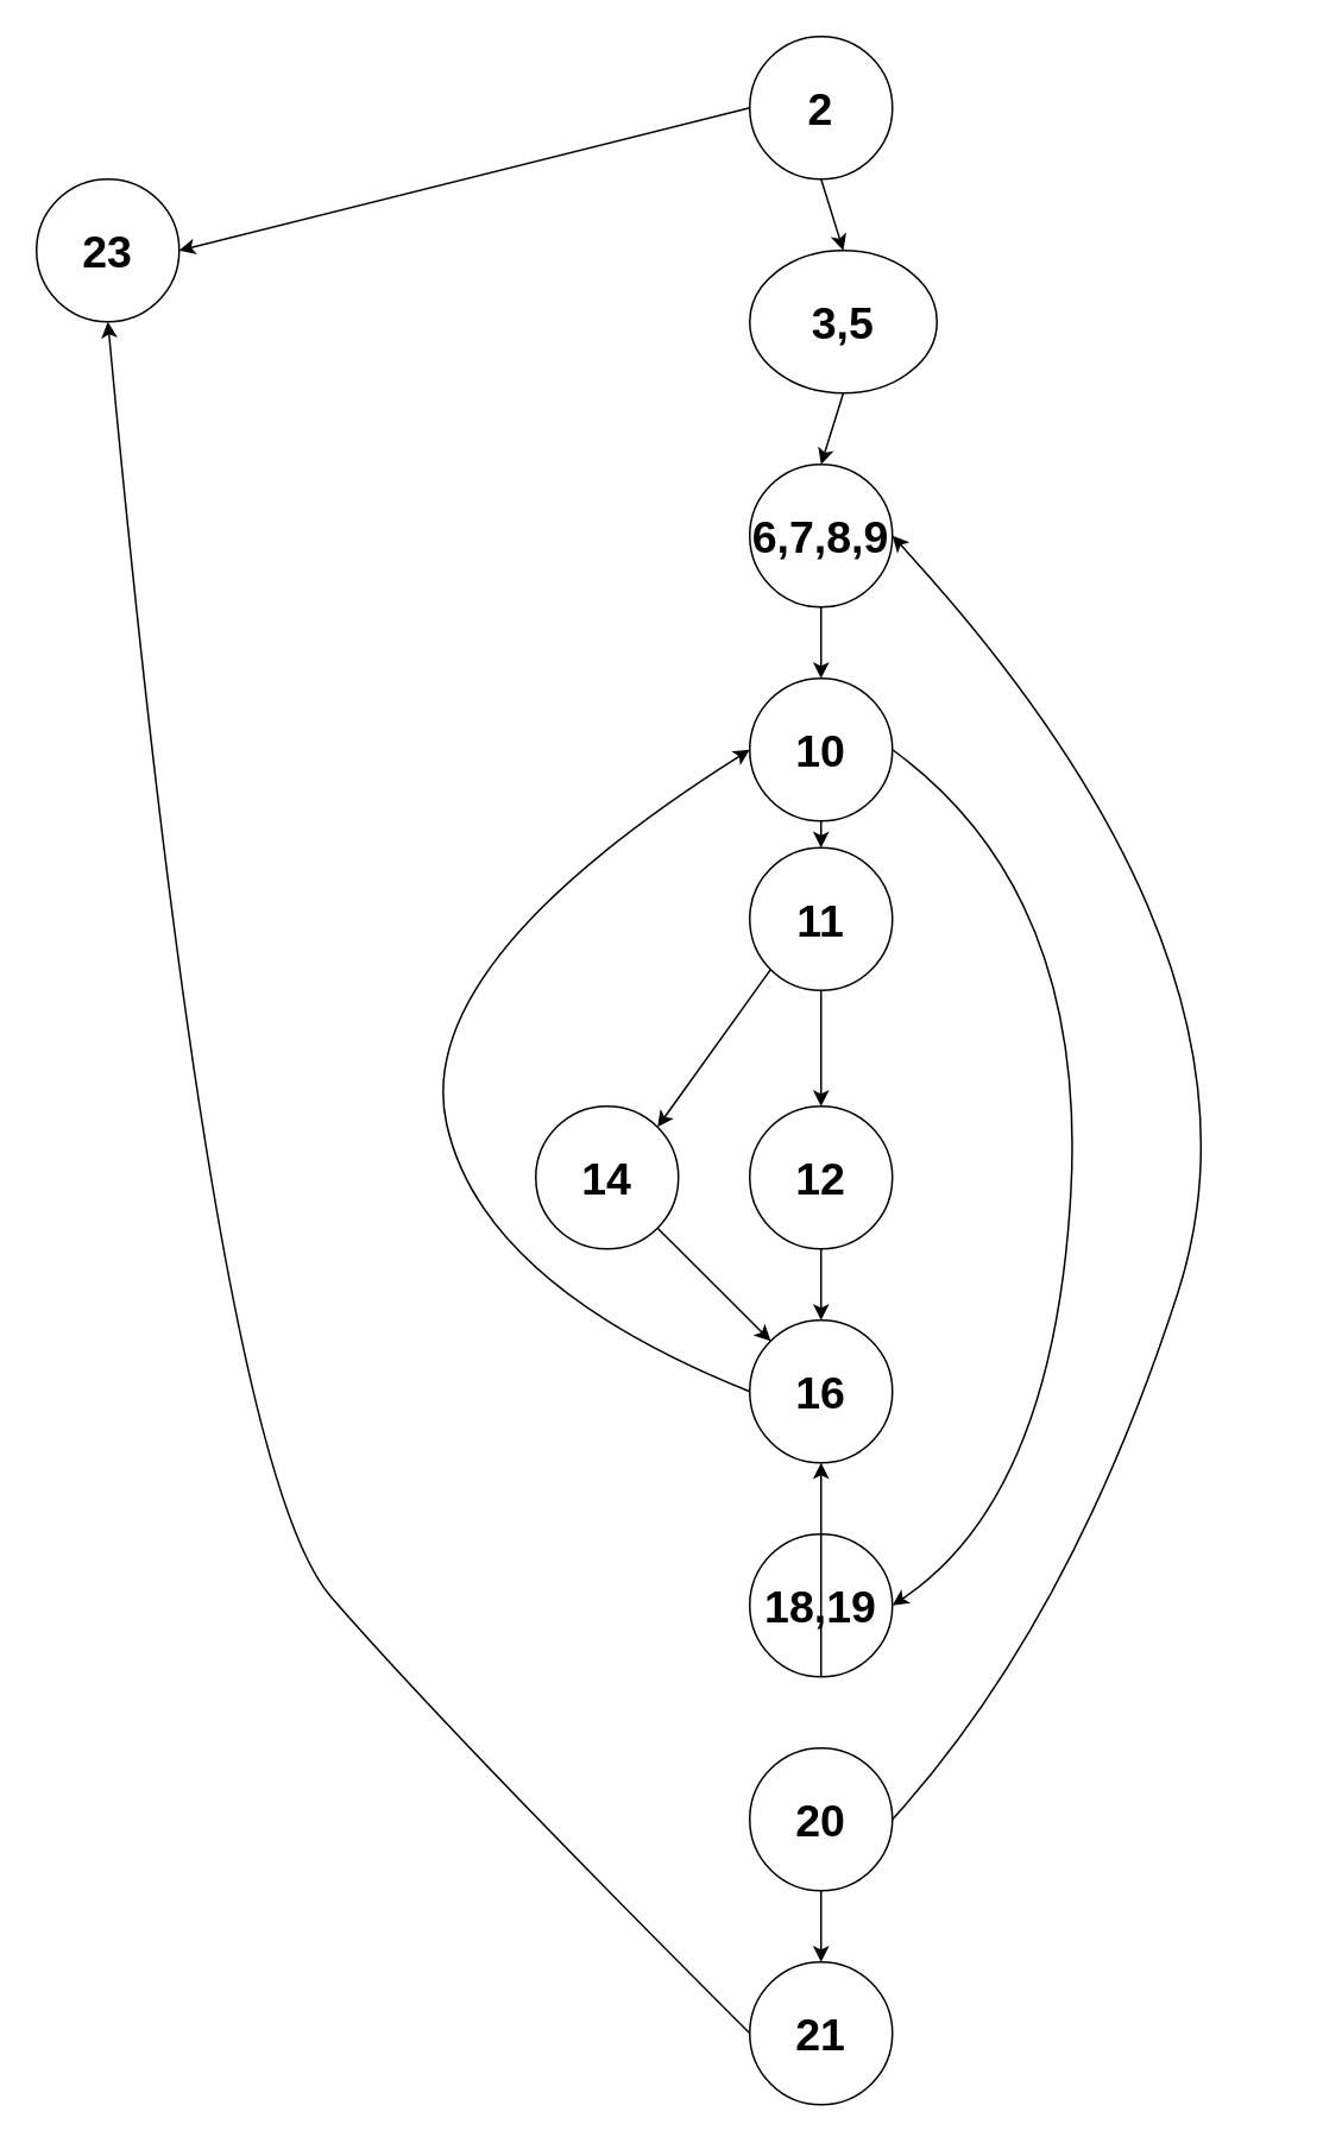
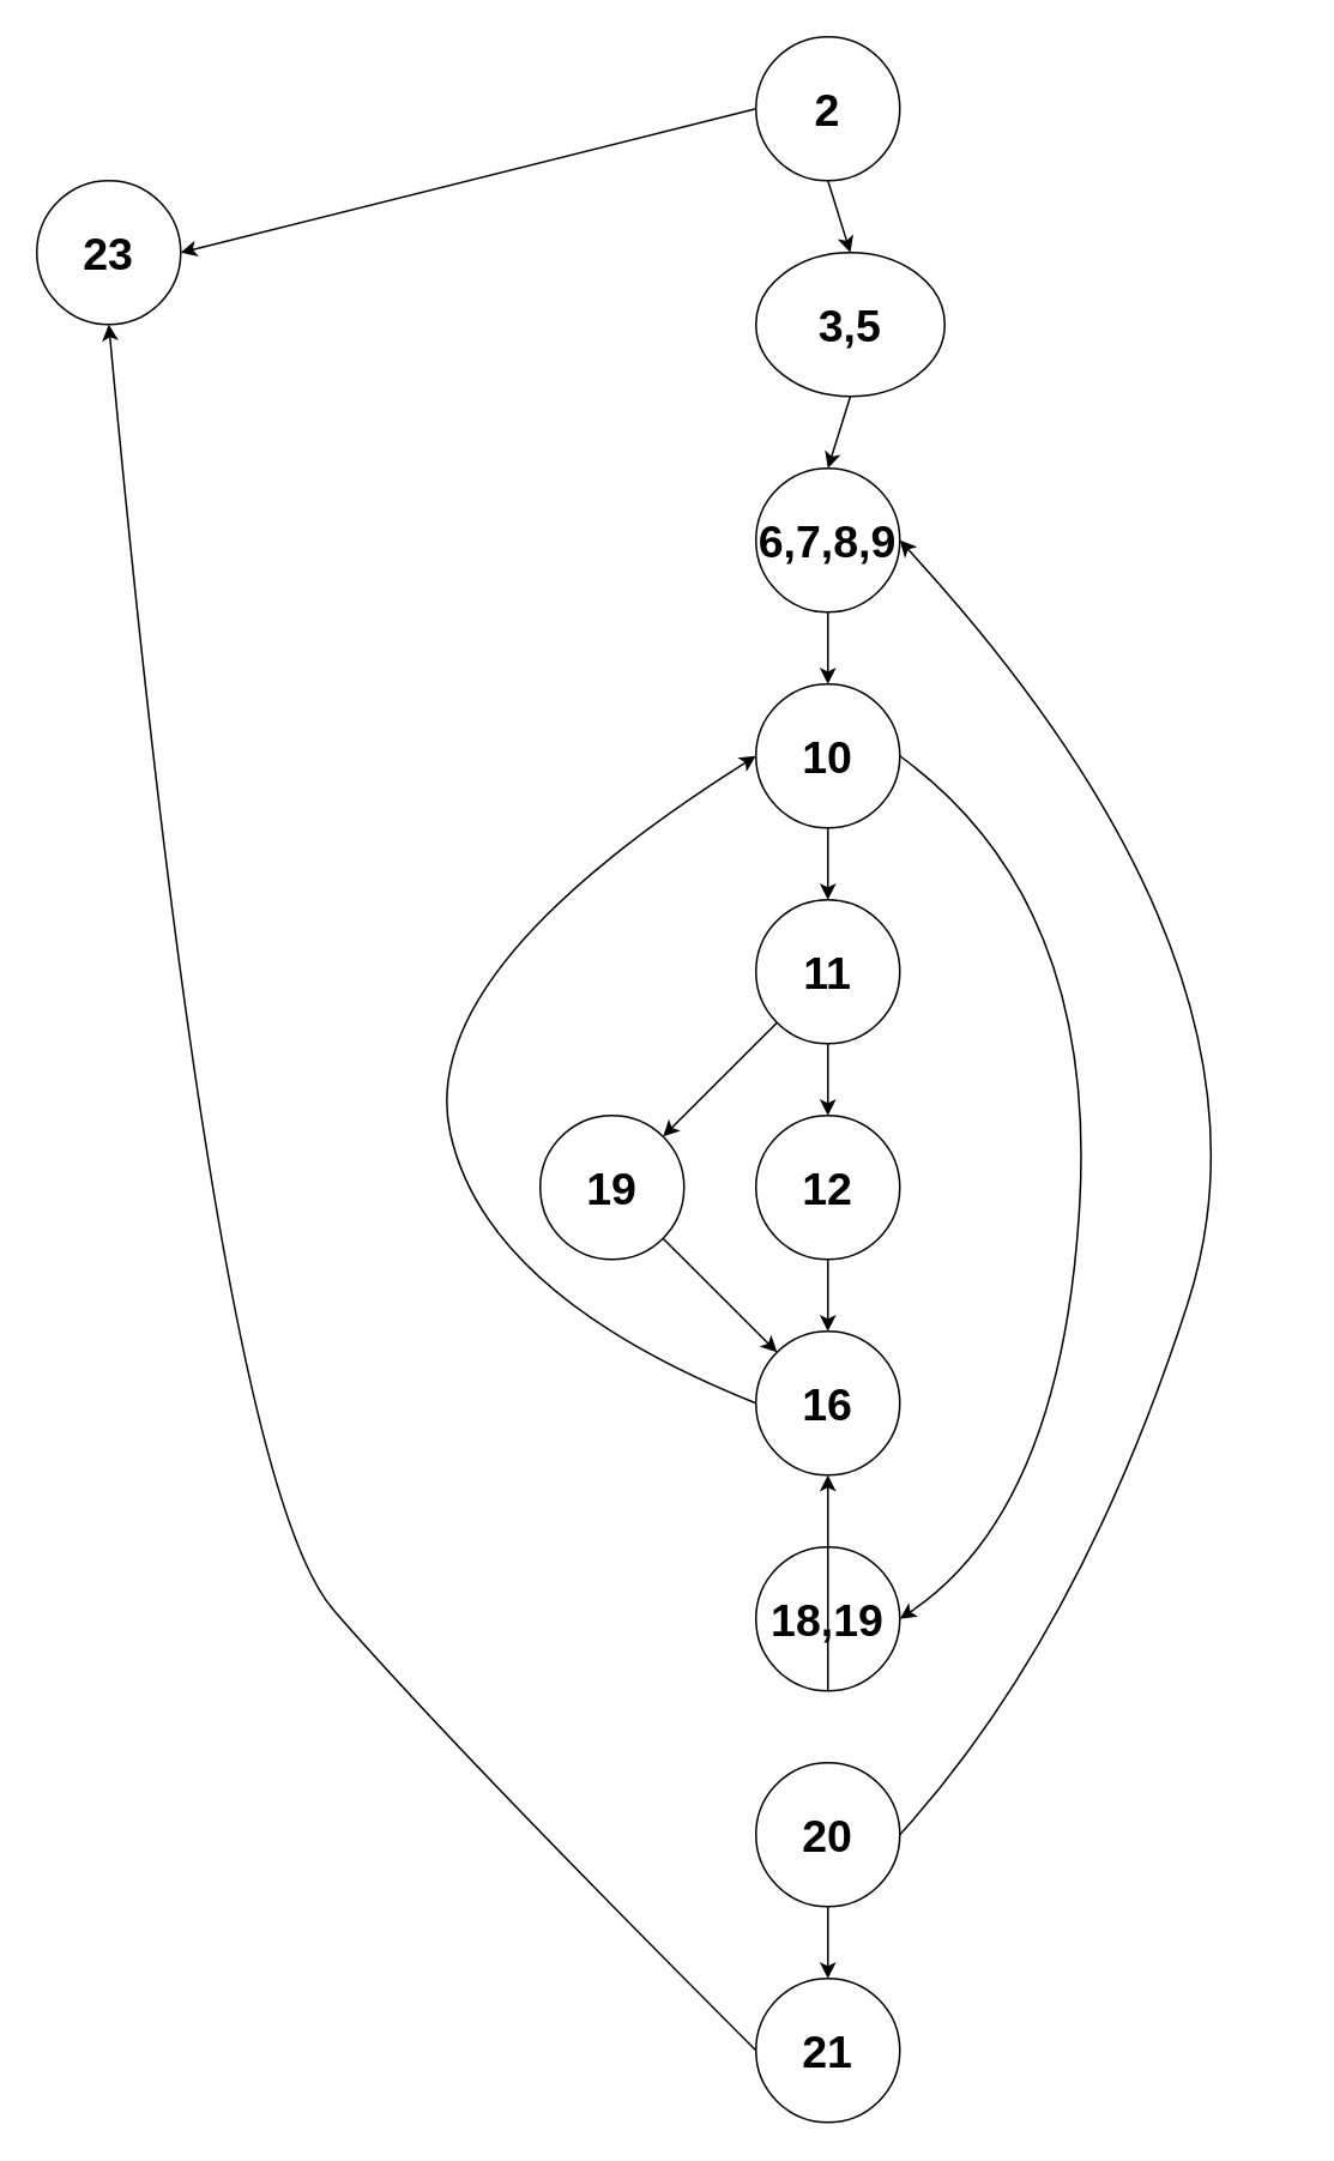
- <mxCell id="7" value="11" style="ellipse;whiteSpace=wrap;html=1;aspect=fixed;fontSize=25;fontStyle=1" parent="1" vertex="1"><mxGeometry x="420" y="475" width="80" height="80" as="geometry" /></mxCell>
+ <mxCell id="7" value="11" style="ellipse;whiteSpace=wrap;html=1;aspect=fixed;fontSize=25;fontStyle=1" parent="1" vertex="1"><mxGeometry x="420" y="500" width="80" height="80" as="geometry" /></mxCell>
- <mxCell id="8" value="14" style="ellipse;whiteSpace=wrap;html=1;aspect=fixed;fontSize=25;fontStyle=1" parent="1" vertex="1"><mxGeometry x="300" y="620" width="80" height="80" as="geometry" /></mxCell>
+ <mxCell id="8" value="19" style="ellipse;whiteSpace=wrap;html=1;aspect=fixed;fontSize=25;fontStyle=1" parent="1" vertex="1"><mxGeometry x="300" y="620" width="80" height="80" as="geometry" /></mxCell>
